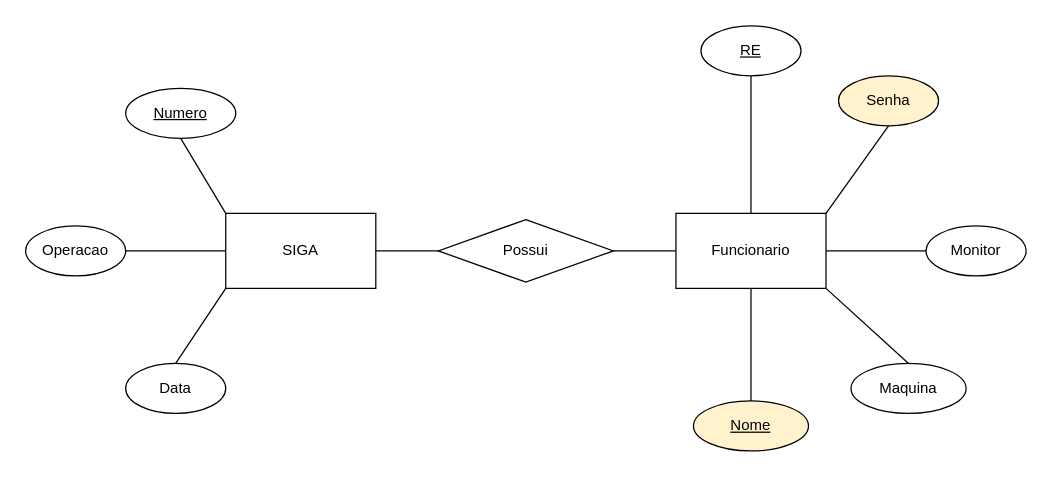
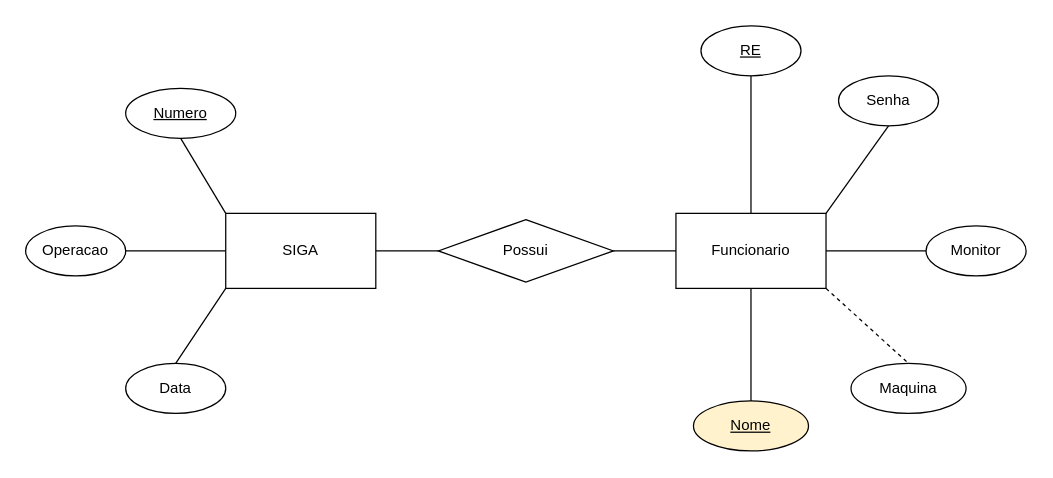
- <mxCell id="14" value="Senha" style="ellipse;whiteSpace=wrap;html=1;labelBackgroundColor=none;labelBorderColor=none;fillColor=#fff2cc;" parent="1" vertex="1"><mxGeometry x="670" y="60" width="80" height="40" as="geometry" /></mxCell>
+ <mxCell id="14" value="Senha" style="ellipse;whiteSpace=wrap;html=1;labelBackgroundColor=none;labelBorderColor=none;" parent="1" vertex="1"><mxGeometry x="670" y="60" width="80" height="40" as="geometry" /></mxCell>
- <mxCell id="19" value="" style="endArrow=none;html=1;rounded=0;entryX=0.5;entryY=0;entryDx=0;entryDy=0;exitX=1;exitY=1;exitDx=0;exitDy=0;labelBackgroundColor=none;labelBorderColor=none;" parent="1" source="3" target="13" edge="1"><mxGeometry width="50" height="50" relative="1" as="geometry"><mxPoint x="300" y="70" as="sourcePoint" /><mxPoint x="350" y="20" as="targetPoint" /></mxGeometry></mxCell>
+ <mxCell id="19" value="" style="endArrow=none;html=1;rounded=0;entryX=0.5;entryY=0;entryDx=0;entryDy=0;exitX=1;exitY=1;exitDx=0;exitDy=0;labelBackgroundColor=none;labelBorderColor=none;dashed=1;" parent="1" source="3" target="13" edge="1"><mxGeometry width="50" height="50" relative="1" as="geometry"><mxPoint x="300" y="70" as="sourcePoint" /><mxPoint x="350" y="20" as="targetPoint" /></mxGeometry></mxCell>
